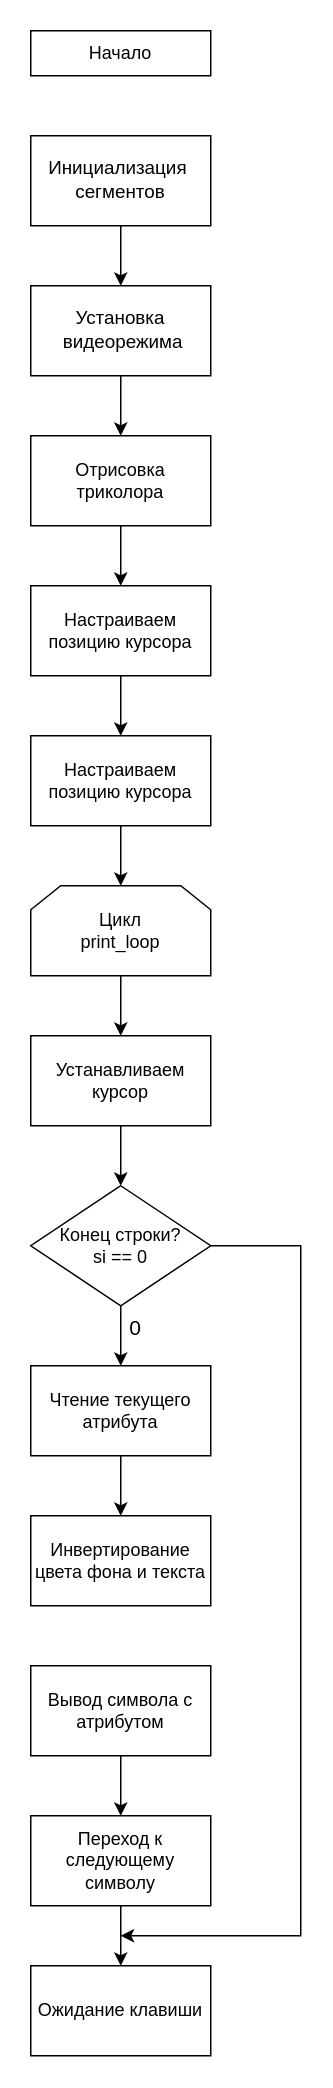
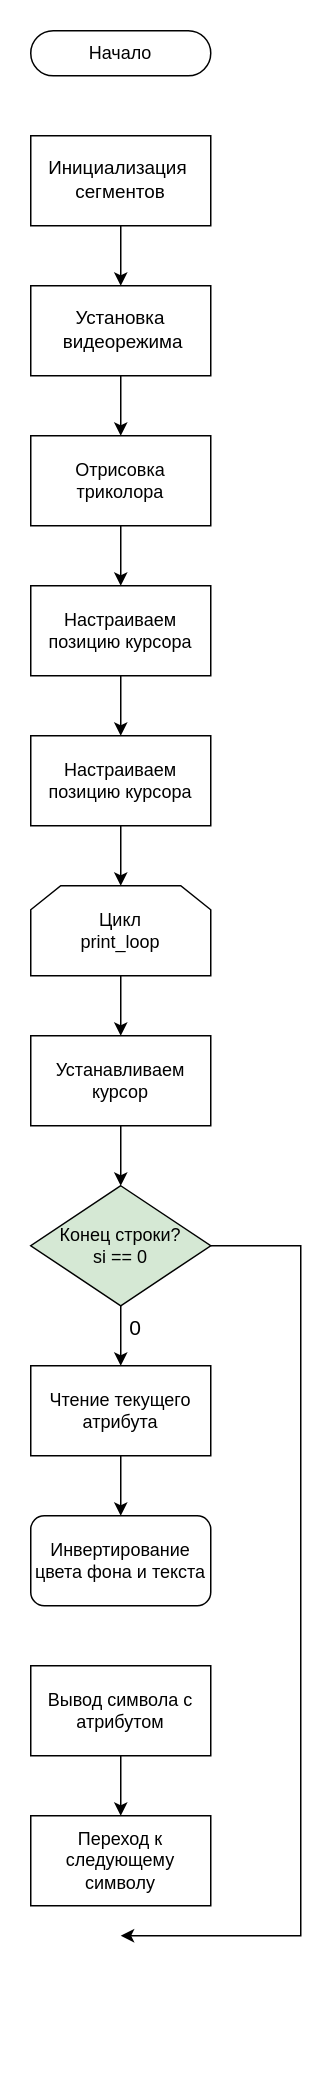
- <mxCell id="2" value="&lt;div&gt;Начало&lt;/div&gt;" style="whiteSpace=wrap;html=1;arcSize=50;rounded=0;" vertex="1" parent="1"><mxGeometry x="20" y="20" width="120" height="30" as="geometry" /></mxCell>
+ <mxCell id="2" value="&lt;div&gt;Начало&lt;/div&gt;" style="rounded=1;whiteSpace=wrap;html=1;arcSize=50;" vertex="1" parent="1"><mxGeometry x="20" y="20" width="120" height="30" as="geometry" /></mxCell>
- <mxCell id="19" value="Конец строки?&lt;div&gt;si == 0&lt;/div&gt;" style="rhombus;whiteSpace=wrap;html=1;" vertex="1" parent="1"><mxGeometry x="20" y="790" width="120" height="80" as="geometry" /></mxCell>
+ <mxCell id="19" value="Конец строки?&lt;div&gt;si == 0&lt;/div&gt;" style="rhombus;whiteSpace=wrap;html=1;fillColor=#d5e8d4;" vertex="1" parent="1"><mxGeometry x="20" y="790" width="120" height="80" as="geometry" /></mxCell>
- <mxCell id="23" value="&lt;span style=&quot;font-weight: 400;&quot;&gt;Инвертирование цвета фона и текста&lt;/span&gt;" style="rounded=0;whiteSpace=wrap;html=1;align=center;fontStyle=1" vertex="1" parent="1"><mxGeometry x="20" y="1010" width="120" height="60" as="geometry" /></mxCell>
+ <mxCell id="23" value="&lt;span style=&quot;font-weight: 400;&quot;&gt;Инвертирование цвета фона и текста&lt;/span&gt;" style="whiteSpace=wrap;html=1;align=center;fontStyle=1;rounded=1;" vertex="1" parent="1"><mxGeometry x="20" y="1010" width="120" height="60" as="geometry" /></mxCell>
- <mxCell id="26" style="edgeStyle=orthogonalEdgeStyle;rounded=0;orthogonalLoop=1;jettySize=auto;html=1;entryX=0.5;entryY=0;entryDx=0;entryDy=0;" edge="1" parent="1" source="27" target="28"><mxGeometry relative="1" as="geometry" /></mxCell>
- <mxCell id="28" value="&lt;span style=&quot;font-weight: 400;&quot;&gt;Ожидание клавиши&lt;/span&gt;" style="rounded=0;whiteSpace=wrap;html=1;align=center;fontStyle=1" vertex="1" parent="1"><mxGeometry x="20" y="1310" width="120" height="60" as="geometry" /></mxCell>
